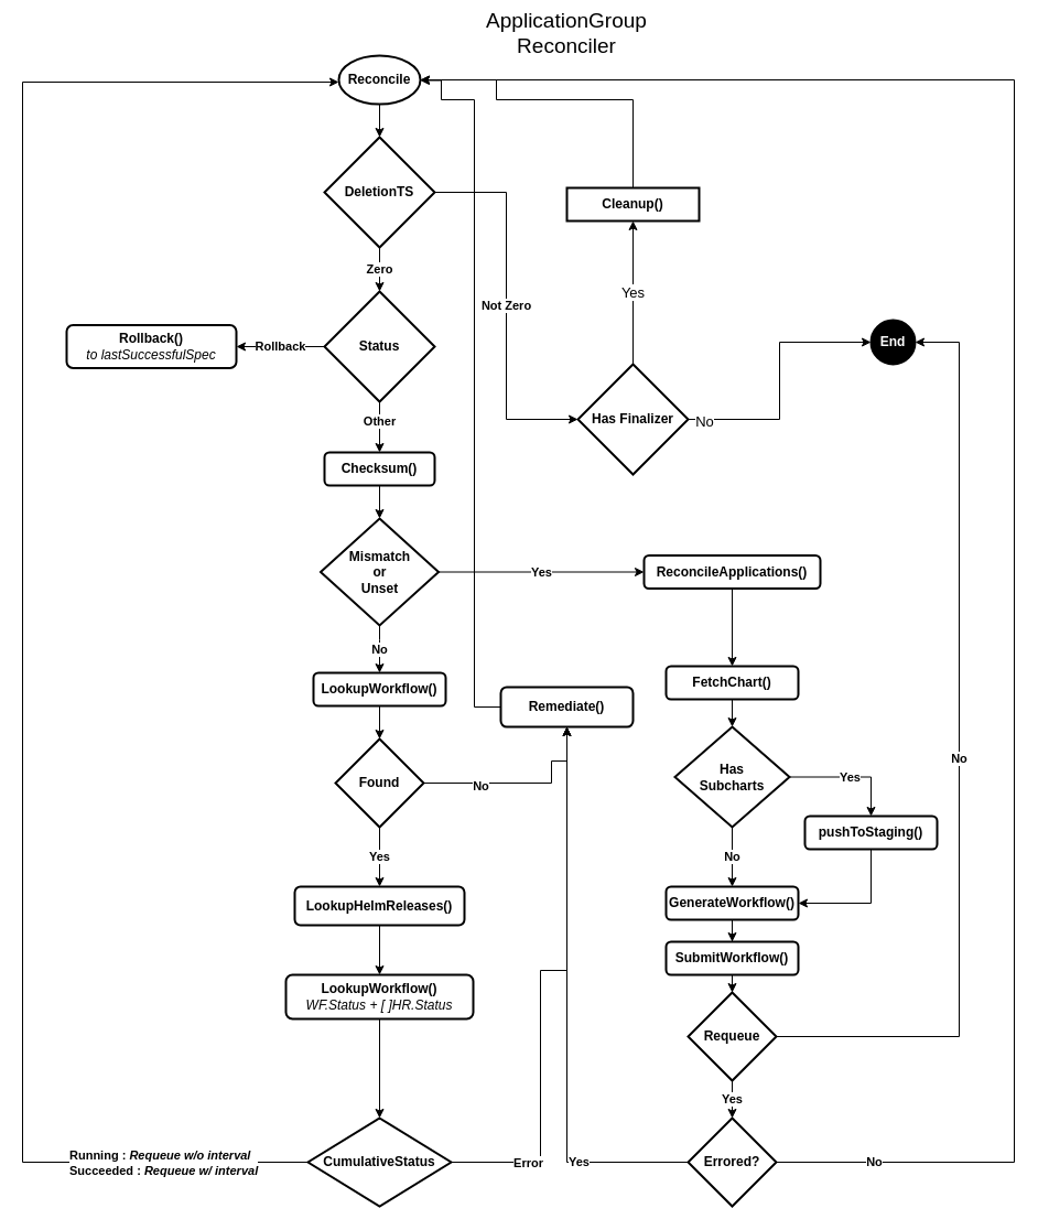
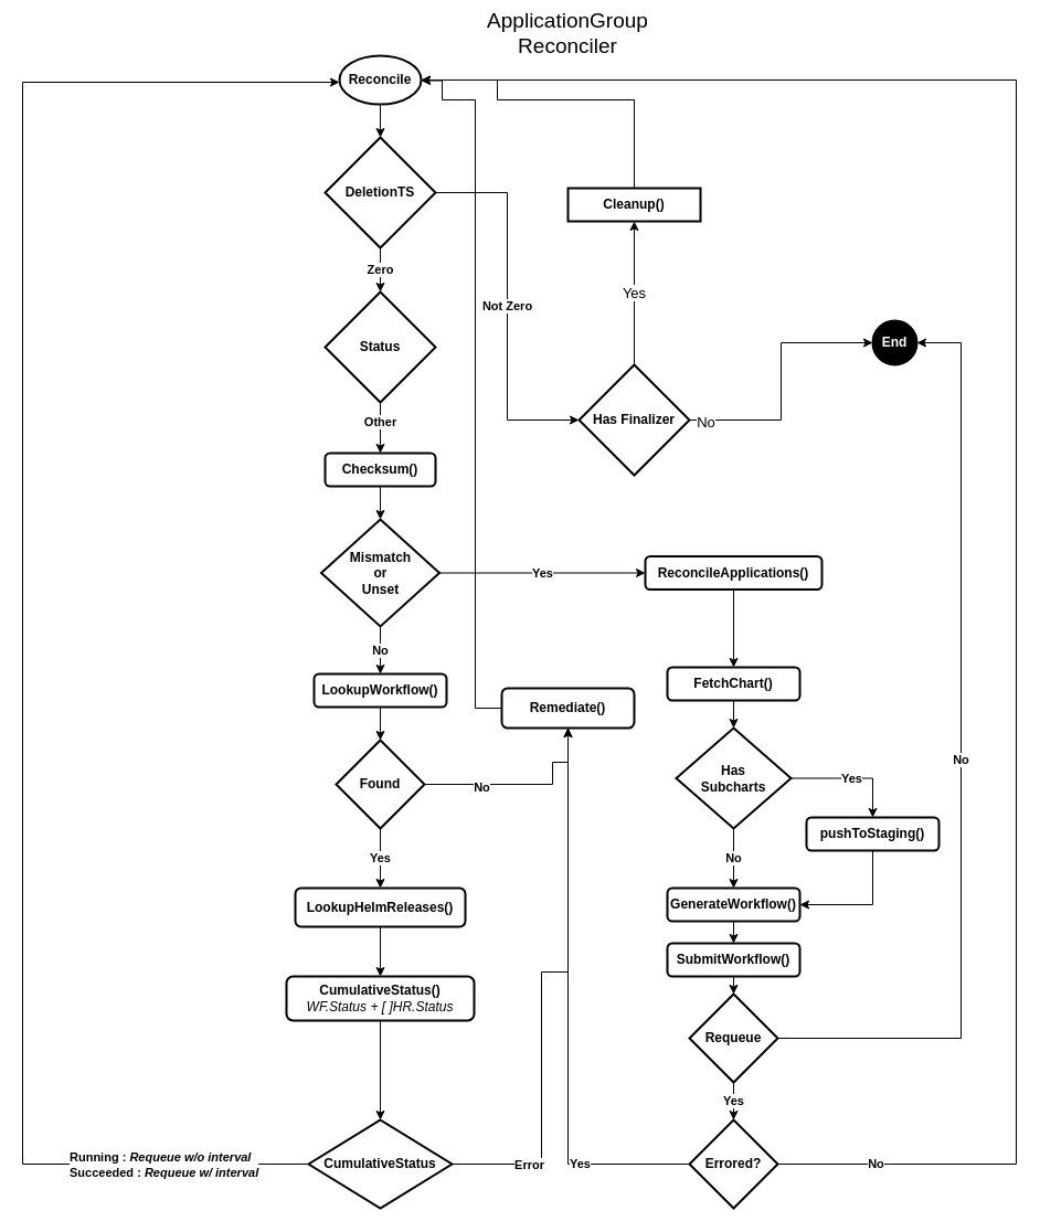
- <mxCell id="10" value="&lt;span&gt;Rollback()&lt;br&gt;&lt;span style=&quot;font-weight: normal&quot;&gt;&lt;i&gt;&lt;span&gt;to&amp;nbsp;&lt;/span&gt;&lt;span&gt;lastSuccessfulSpec&lt;/span&gt;&lt;/i&gt;&lt;/span&gt;&lt;/span&gt;" style="whiteSpace=wrap;html=1;strokeWidth=2;rounded=1;fontStyle=1" vertex="1" parent="1"><mxGeometry x="60" y="294.5" width="154" height="39" as="geometry" /></mxCell>
- <mxCell id="7" value="Rollback" style="edgeStyle=orthogonalEdgeStyle;rounded=0;orthogonalLoop=1;jettySize=auto;html=1;fontStyle=1" edge="1" parent="1" source="9" target="10"><mxGeometry relative="1" as="geometry" /></mxCell>
- <mxCell id="44" value="&lt;span&gt;LookupWorkflow()&lt;/span&gt;&lt;br&gt;&lt;i style=&quot;font-weight: normal&quot;&gt;WF.Status + [ ]HR.Status&lt;/i&gt;" style="whiteSpace=wrap;html=1;rounded=1;strokeWidth=2;fontStyle=1" vertex="1" parent="1"><mxGeometry x="259" y="884" width="170" height="40" as="geometry" /></mxCell>
+ <mxCell id="44" value="&lt;span&gt;CumulativeStatus()&lt;/span&gt;&lt;br&gt;&lt;i style=&quot;font-weight: normal&quot;&gt;WF.Status + [ ]HR.Status&lt;/i&gt;" style="whiteSpace=wrap;html=1;rounded=1;strokeWidth=2;fontStyle=1" vertex="1" parent="1"><mxGeometry x="259" y="884" width="170" height="40" as="geometry" /></mxCell>
